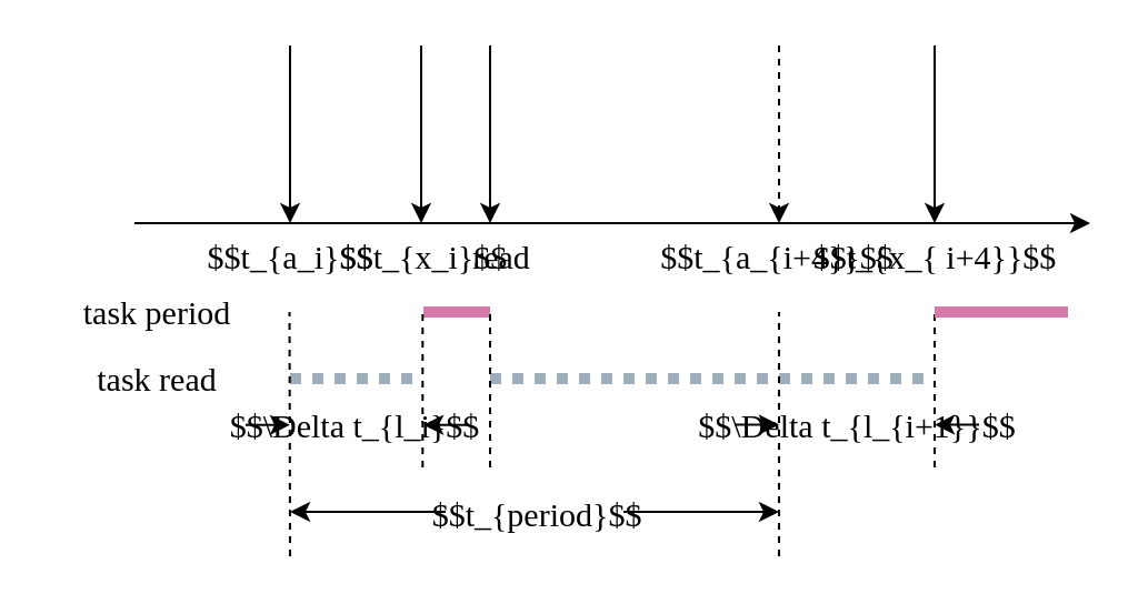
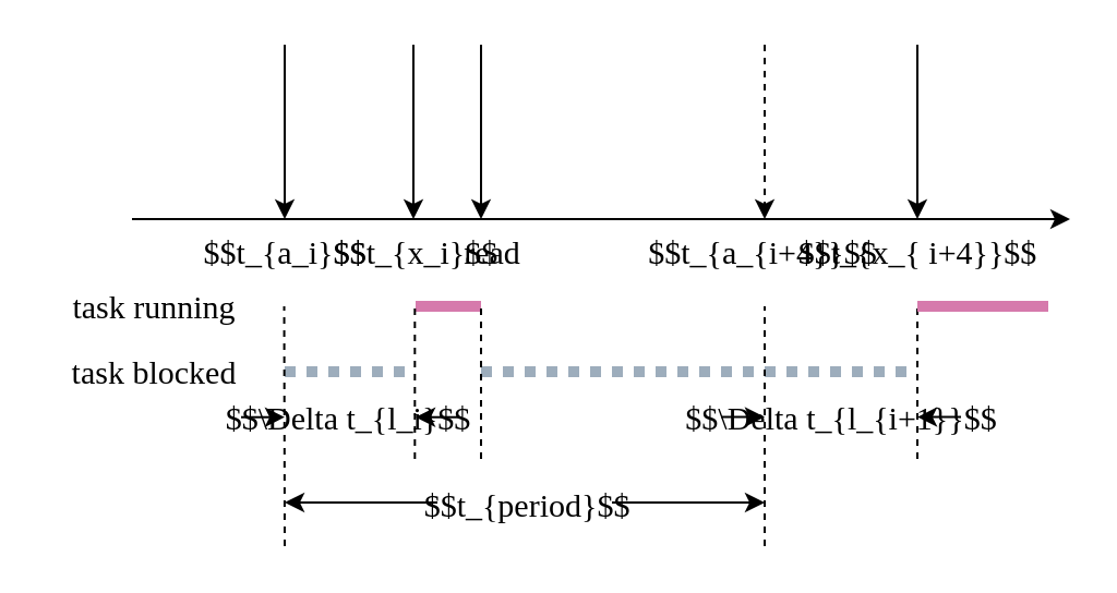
- <mxCell id="20" value="task period" style="text;html=1;align=center;verticalAlign=middle;resizable=0;points=[];autosize=1;strokeColor=none;fillColor=none;fontSize=15;fontFamily=Times New Roman;" parent="1" vertex="1"><mxGeometry x="20" y="125" width="100" height="30" as="geometry" /></mxCell>
+ <mxCell id="20" value="task running" style="text;html=1;align=center;verticalAlign=middle;resizable=0;points=[];autosize=1;strokeColor=none;fillColor=none;fontSize=15;fontFamily=Times New Roman;" parent="1" vertex="1"><mxGeometry x="20" y="125" width="100" height="30" as="geometry" /></mxCell>
- <mxCell id="21" value="task read" style="text;html=1;align=center;verticalAlign=middle;resizable=0;points=[];autosize=1;strokeColor=none;fillColor=none;fontSize=15;fontFamily=Times New Roman;" parent="1" vertex="1"><mxGeometry x="20" y="155" width="100" height="30" as="geometry" /></mxCell>
+ <mxCell id="21" value="task blocked" style="text;html=1;align=center;verticalAlign=middle;resizable=0;points=[];autosize=1;strokeColor=none;fillColor=none;fontSize=15;fontFamily=Times New Roman;" parent="1" vertex="1"><mxGeometry x="20" y="155" width="100" height="30" as="geometry" /></mxCell>
